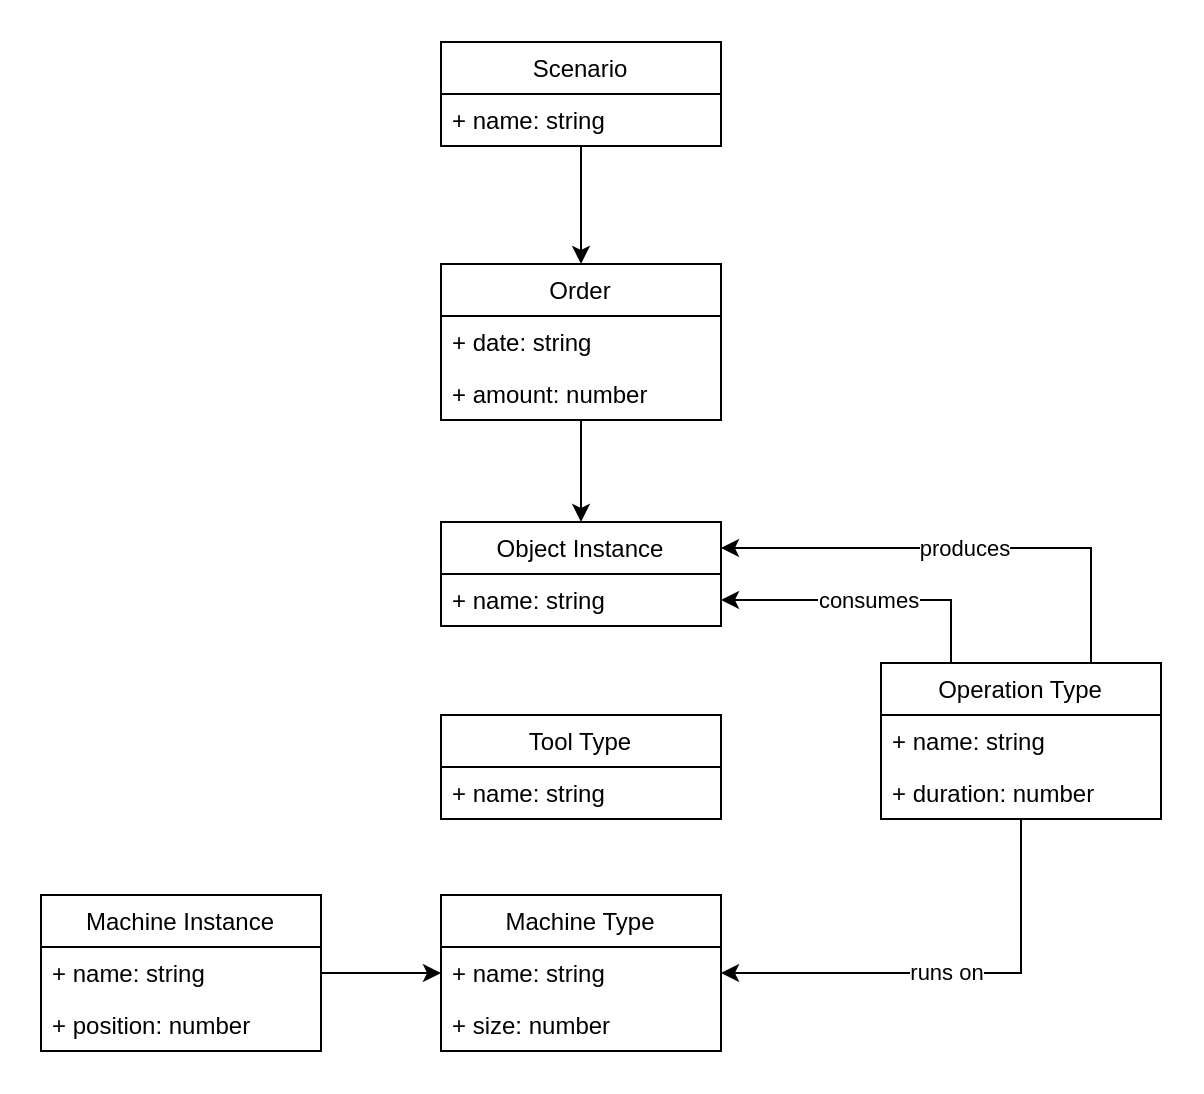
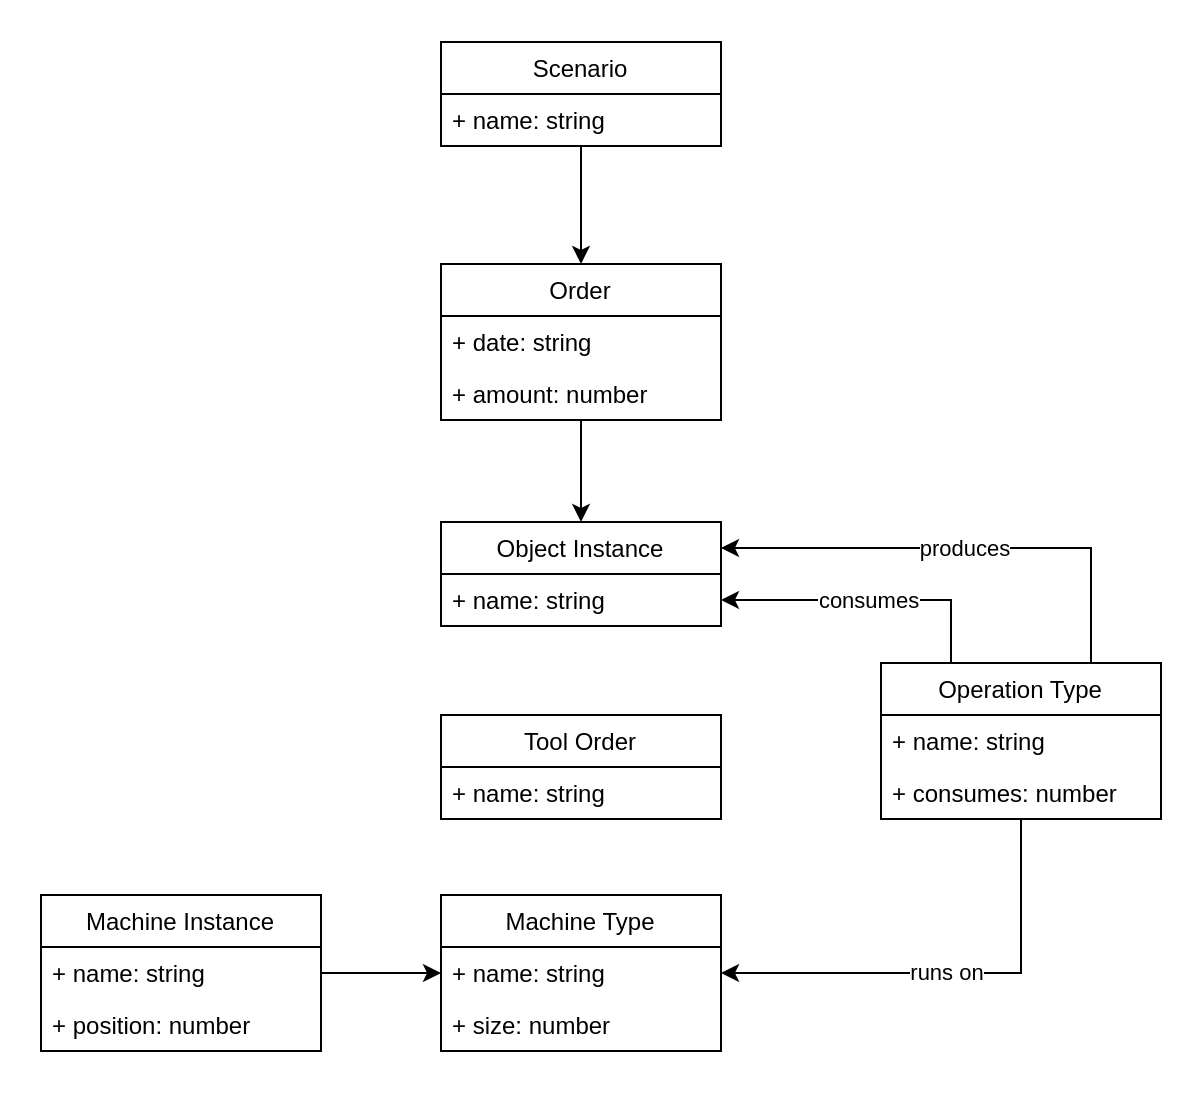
- <mxCell id="2" value="Tool Type" style="swimlane;fontStyle=0;childLayout=stackLayout;horizontal=1;startSize=26;fillColor=none;horizontalStack=0;resizeParent=1;resizeParentMax=0;resizeLast=0;collapsible=1;marginBottom=0;" parent="1" vertex="1"><mxGeometry x="220" y="357" width="140" height="52" as="geometry" /></mxCell>
+ <mxCell id="2" value="Tool Order" style="swimlane;fontStyle=0;childLayout=stackLayout;horizontal=1;startSize=26;fillColor=none;horizontalStack=0;resizeParent=1;resizeParentMax=0;resizeLast=0;collapsible=1;marginBottom=0;" parent="1" vertex="1"><mxGeometry x="220" y="357" width="140" height="52" as="geometry" /></mxCell>
- <mxCell id="14" value="+ duration: number" style="text;strokeColor=none;fillColor=none;align=left;verticalAlign=top;spacingLeft=4;spacingRight=4;overflow=hidden;rotatable=0;points=[[0,0.5],[1,0.5]];portConstraint=eastwest;" parent="12" vertex="1"><mxGeometry y="52" width="140" height="26" as="geometry" /></mxCell>
+ <mxCell id="14" value="+ consumes: number" style="text;strokeColor=none;fillColor=none;align=left;verticalAlign=top;spacingLeft=4;spacingRight=4;overflow=hidden;rotatable=0;points=[[0,0.5],[1,0.5]];portConstraint=eastwest;" parent="12" vertex="1"><mxGeometry y="52" width="140" height="26" as="geometry" /></mxCell>
